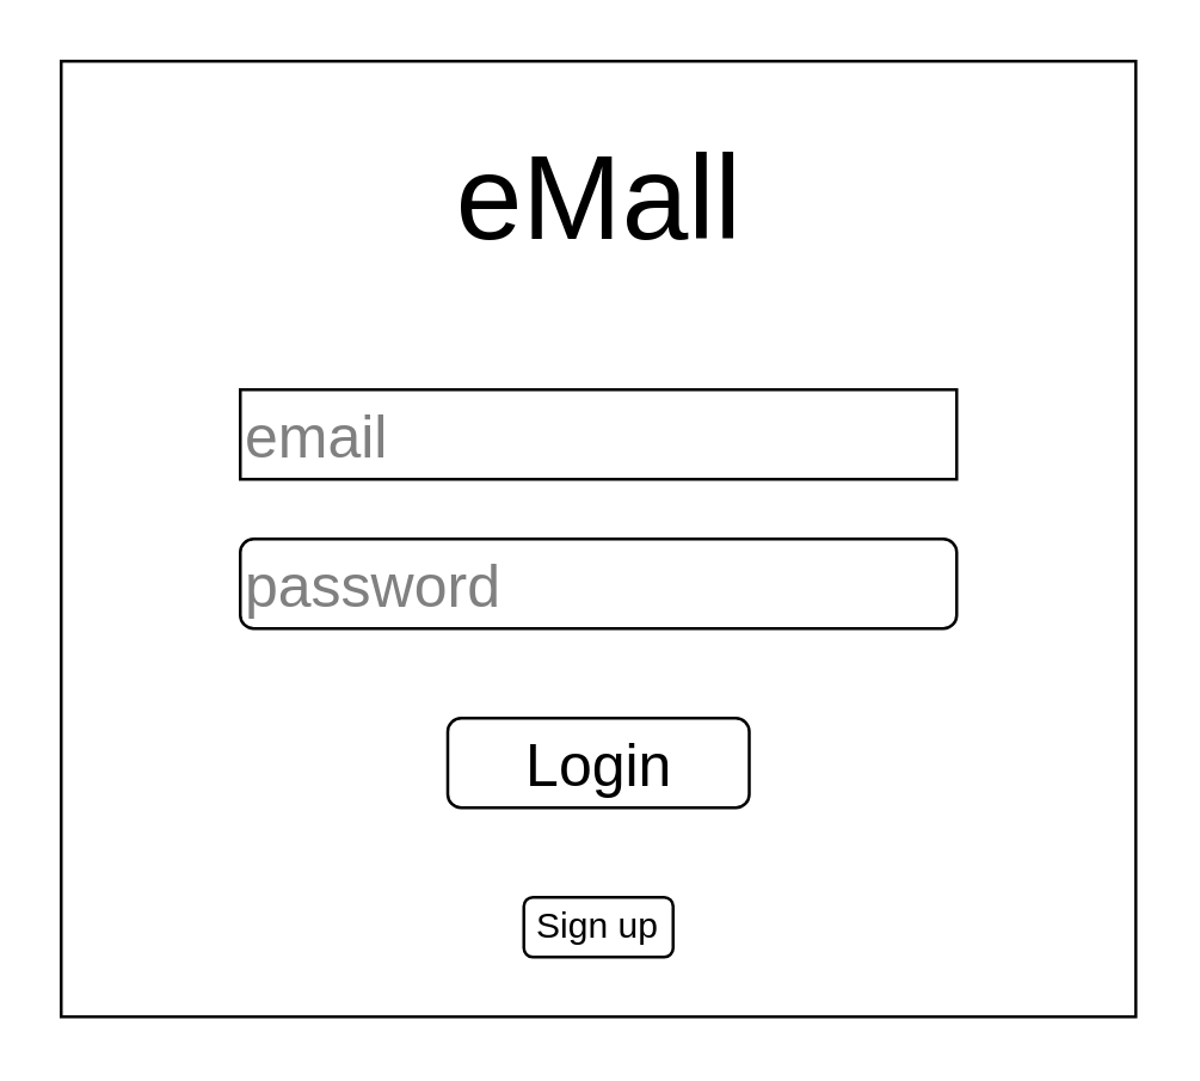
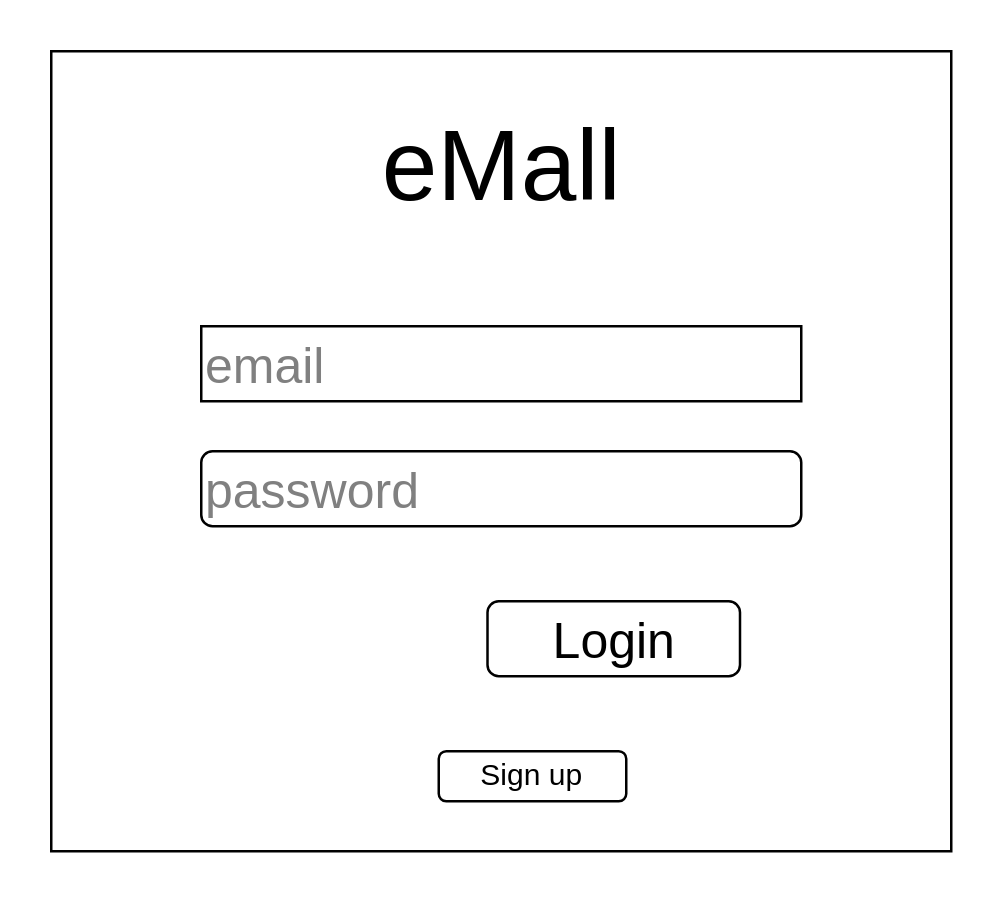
- <mxCell id="4" value="Login" style="rounded=1;whiteSpace=wrap;html=1;fontSize=20;" parent="1" vertex="1"><mxGeometry x="149.5" y="240" width="101" height="30" as="geometry" /></mxCell>
+ <mxCell id="4" value="Login" style="rounded=1;whiteSpace=wrap;html=1;fontSize=20;" parent="1" vertex="1"><mxGeometry x="194.5" y="240" width="101" height="30" as="geometry" /></mxCell>
- <mxCell id="7" value="Sign up" style="rounded=1;whiteSpace=wrap;html=1;" vertex="1" parent="1"><mxGeometry x="175" y="300" width="50" height="20" as="geometry" /></mxCell>
+ <mxCell id="7" value="Sign up" style="rounded=1;whiteSpace=wrap;html=1;" vertex="1" parent="1"><mxGeometry x="175" y="300" width="75" height="20" as="geometry" /></mxCell>
